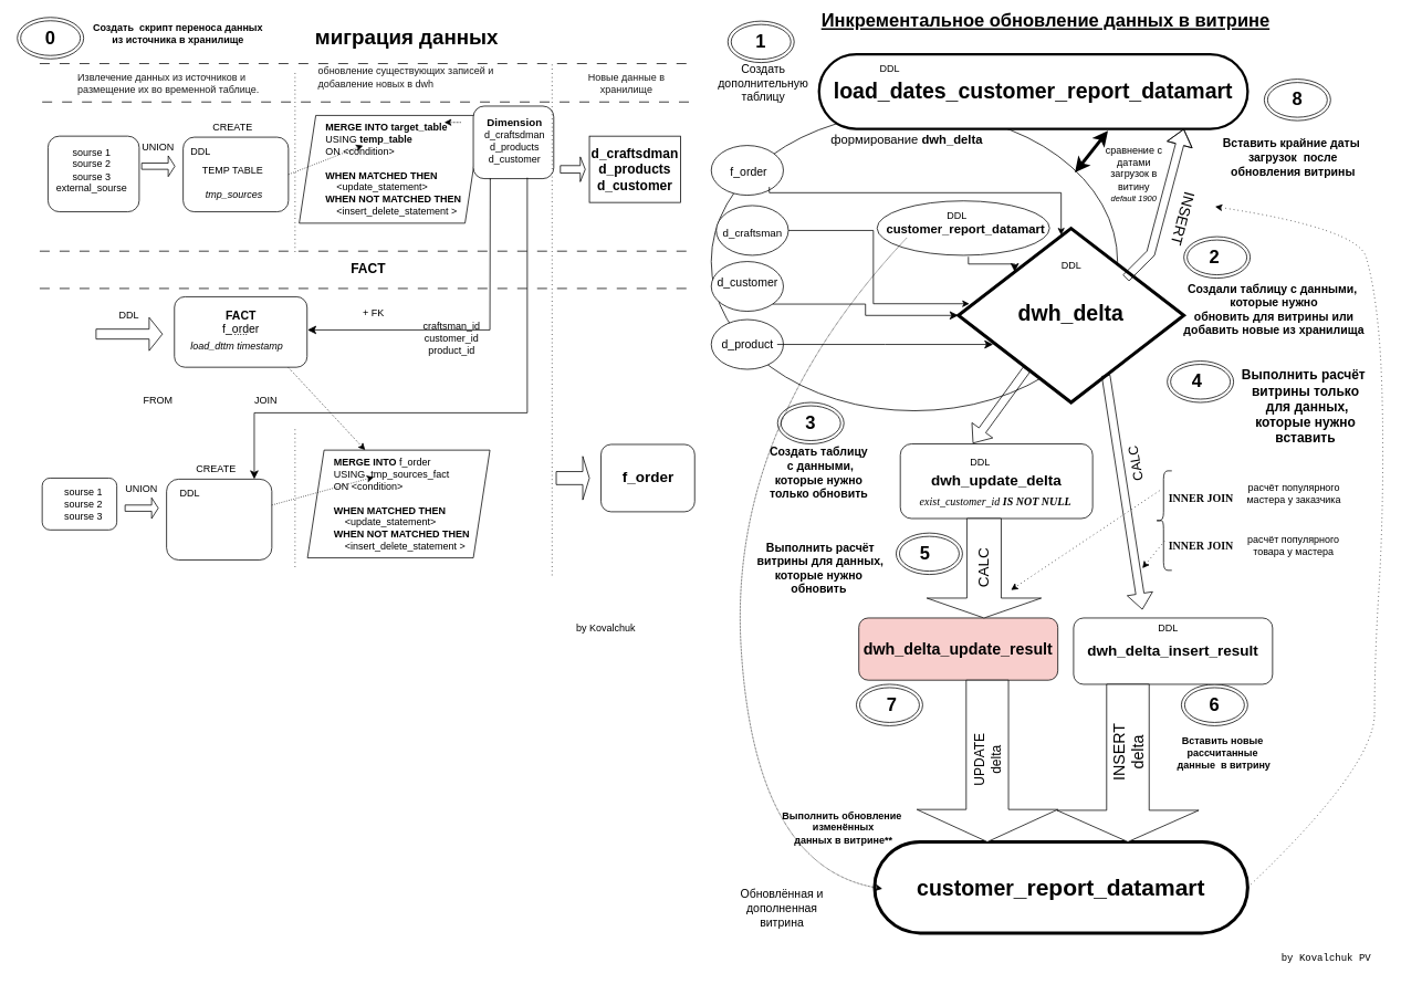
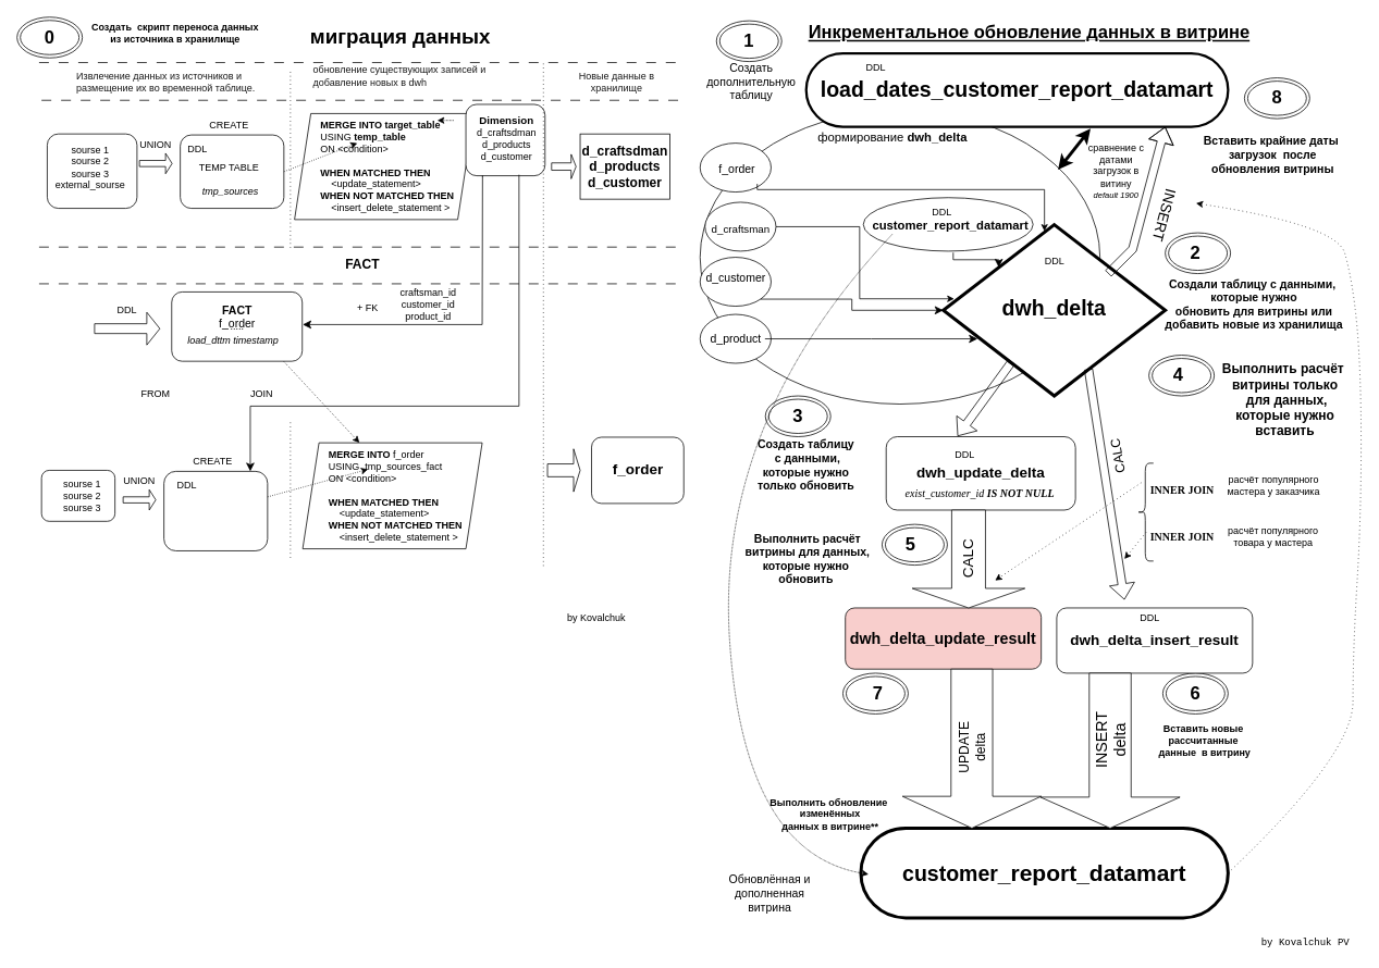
- <mxCell id="66" value="&lt;u&gt;Инкрементальное обновление данных в витрине&lt;/u&gt;" style="text;strokeColor=none;align=center;fillColor=none;html=1;verticalAlign=middle;whiteSpace=wrap;rounded=0;fontSize=22;fontStyle=1" parent="1" vertex="1"><mxGeometry x="987" y="10" width="547" height="30" as="geometry" /></mxCell>
+ <mxCell id="66" value="&lt;u&gt;Инкрементальное обновление данных в витрине&lt;/u&gt;" style="text;strokeColor=none;align=center;fillColor=none;html=1;verticalAlign=middle;whiteSpace=wrap;rounded=0;fontSize=22;fontStyle=1" parent="1" vertex="1"><mxGeometry x="987" y="25" width="547" height="30" as="geometry" /></mxCell>
- <mxCell id="88" value="craftsman_id&lt;div&gt;customer_id&lt;br&gt;&lt;/div&gt;&lt;div&gt;product_id&lt;br&gt;&lt;/div&gt;" style="text;strokeColor=none;align=center;fillColor=none;html=1;verticalAlign=middle;whiteSpace=wrap;rounded=0;" vertex="1" parent="1"><mxGeometry x="514" y="392.5" width="60" height="30" as="geometry" /></mxCell>
+ <mxCell id="88" value="craftsman_id&lt;div&gt;customer_id&lt;br&gt;&lt;/div&gt;&lt;div&gt;product_id&lt;br&gt;&lt;/div&gt;" style="text;strokeColor=none;align=center;fillColor=none;html=1;verticalAlign=middle;whiteSpace=wrap;rounded=0;" vertex="1" parent="1"><mxGeometry x="494" y="357.5" width="60" height="30" as="geometry" /></mxCell>
